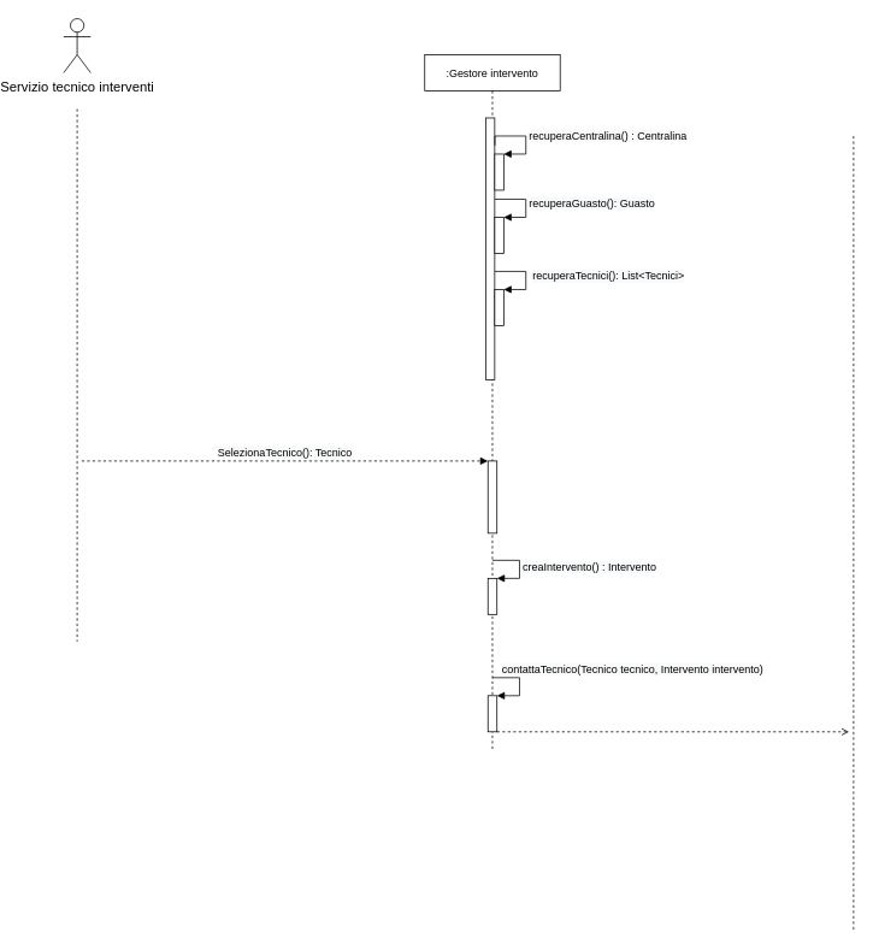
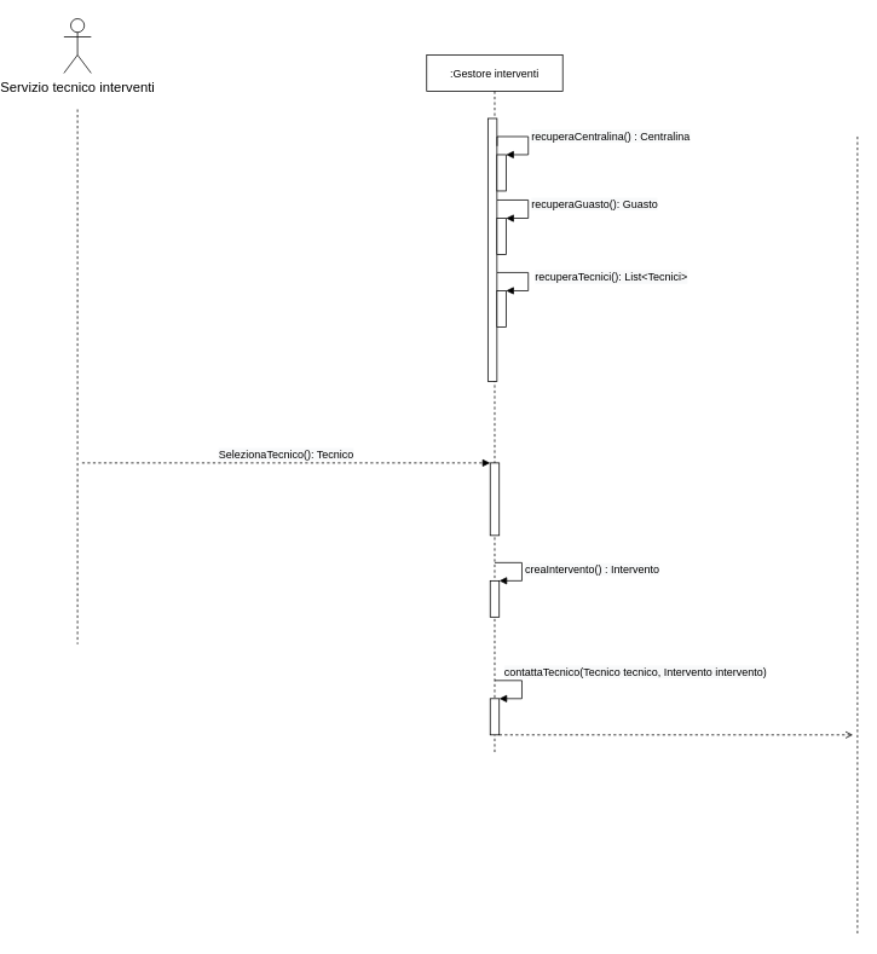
- <mxCell id="2" value=":Gestore intervento" style="shape=umlLifeline;perimeter=lifelinePerimeter;container=1;collapsible=0;recursiveResize=0;rounded=0;shadow=0;strokeWidth=1;" parent="1" vertex="1"><mxGeometry x="420" y="60" width="150" height="770" as="geometry" /></mxCell>
+ <mxCell id="2" value=":Gestore interventi" style="shape=umlLifeline;perimeter=lifelinePerimeter;container=1;collapsible=0;recursiveResize=0;rounded=0;shadow=0;strokeWidth=1;" parent="1" vertex="1"><mxGeometry x="420" y="60" width="150" height="770" as="geometry" /></mxCell>
